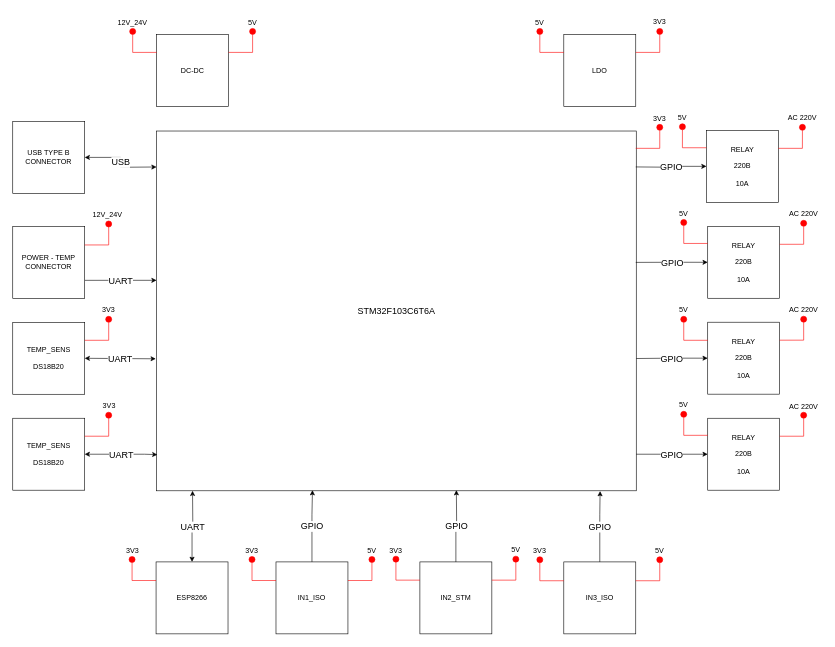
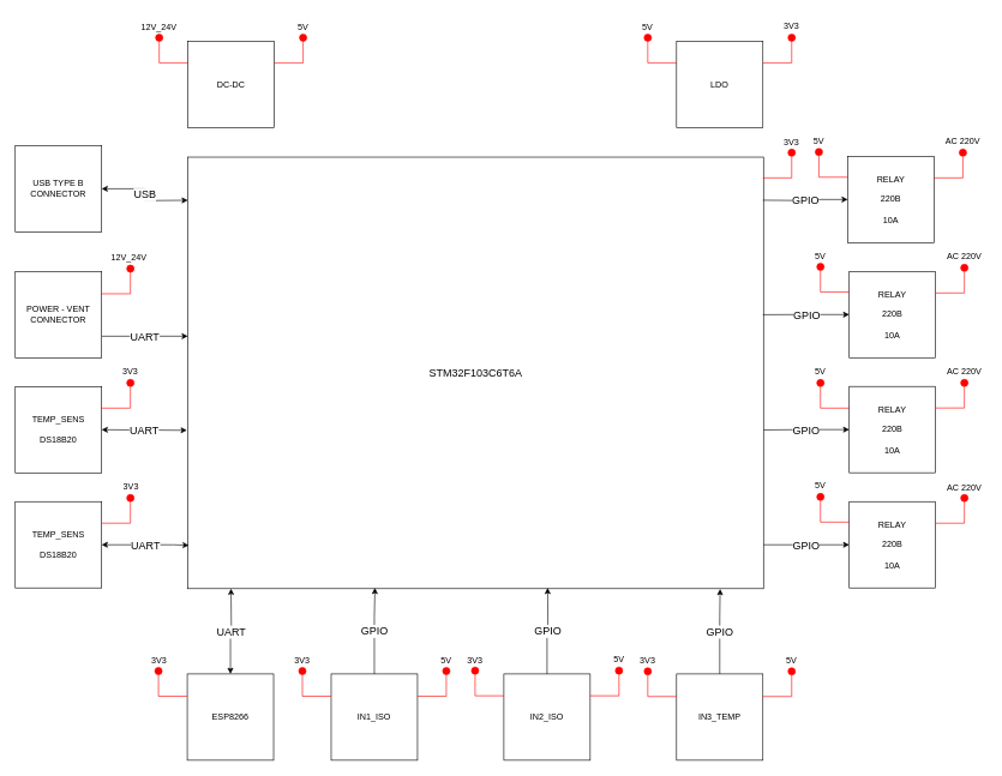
- <mxCell id="4" value="POWER - TEMP CONNECTOR" style="rounded=0;whiteSpace=wrap;html=1;" parent="1" vertex="1"><mxGeometry x="20" y="377.03" width="120" height="120" as="geometry" /></mxCell>
+ <mxCell id="4" value="POWER - VENT CONNECTOR" style="rounded=0;whiteSpace=wrap;html=1;" parent="1" vertex="1"><mxGeometry x="20" y="377.03" width="120" height="120" as="geometry" /></mxCell>
- <mxCell id="11" value="IN2_STM" style="rounded=0;whiteSpace=wrap;html=1;" parent="1" vertex="1"><mxGeometry x="699" y="936.6" width="120" height="120" as="geometry" /></mxCell>
+ <mxCell id="11" value="IN2_ISO" style="rounded=0;whiteSpace=wrap;html=1;" parent="1" vertex="1"><mxGeometry x="699" y="936.6" width="120" height="120" as="geometry" /></mxCell>
- <mxCell id="12" value="IN3_ISO" style="rounded=0;whiteSpace=wrap;html=1;" parent="1" vertex="1"><mxGeometry x="939" y="936.6" width="120" height="120" as="geometry" /></mxCell>
+ <mxCell id="12" value="IN3_TEMP" style="rounded=0;whiteSpace=wrap;html=1;" parent="1" vertex="1"><mxGeometry x="939" y="936.6" width="120" height="120" as="geometry" /></mxCell>
